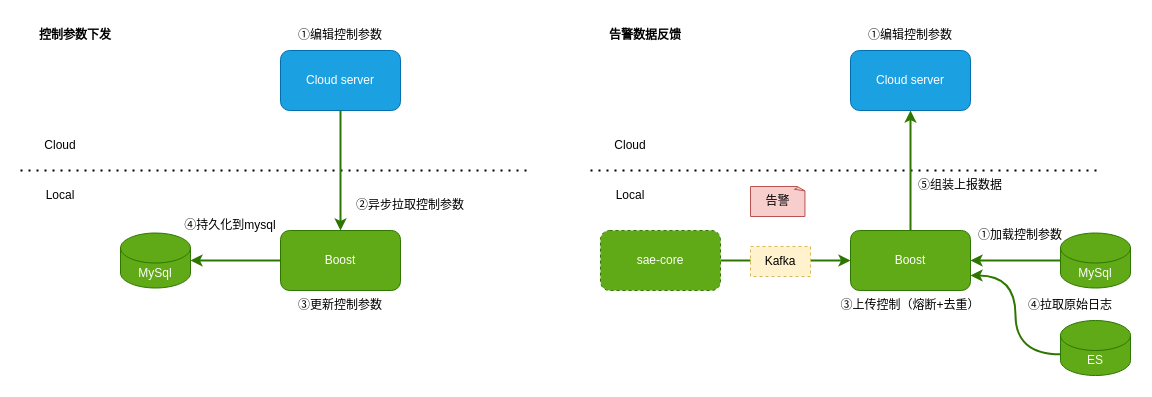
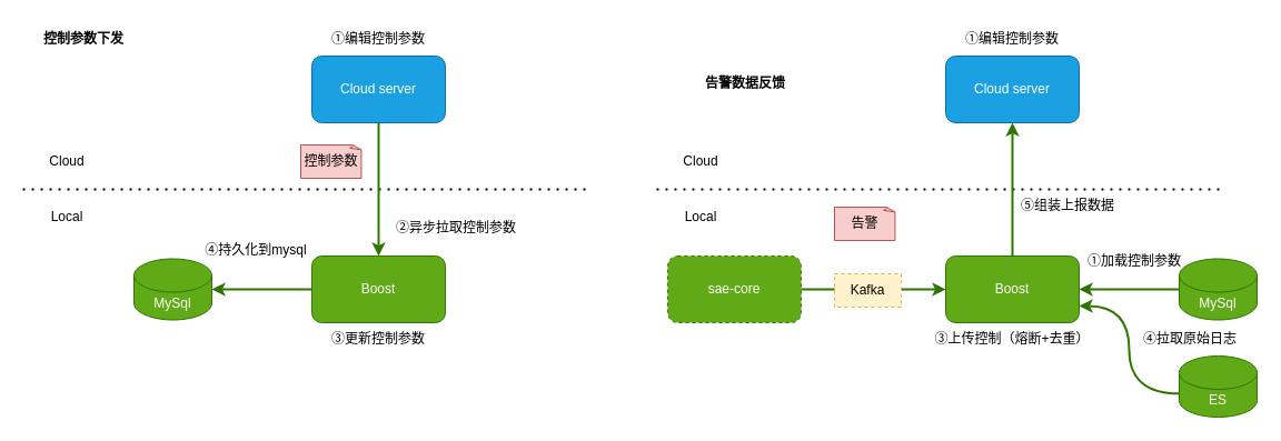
- <mxCell id="27" value="告警数据反馈" style="text;html=1;strokeColor=none;fillColor=none;align=center;verticalAlign=middle;whiteSpace=wrap;rounded=0;fontSize=12;fontColor=#000000;fontStyle=1" vertex="1" parent="1"><mxGeometry x="600" y="20" width="90" height="30" as="geometry" /></mxCell>
+ <mxCell id="27" value="告警数据反馈" style="text;html=1;strokeColor=none;fillColor=none;align=center;verticalAlign=middle;whiteSpace=wrap;rounded=0;fontSize=12;fontColor=#000000;fontStyle=1" vertex="1" parent="1"><mxGeometry x="625" y="60" width="90" height="30" as="geometry" /></mxCell>
+ <mxCell id="8" value="控制参数" style="whiteSpace=wrap;html=1;shape=mxgraph.basic.document;fontSize=12;fillColor=#f8cecc;strokeColor=#b85450;" vertex="1" parent="1"><mxGeometry x="270" y="130" width="55" height="30" as="geometry" /></mxCell>
